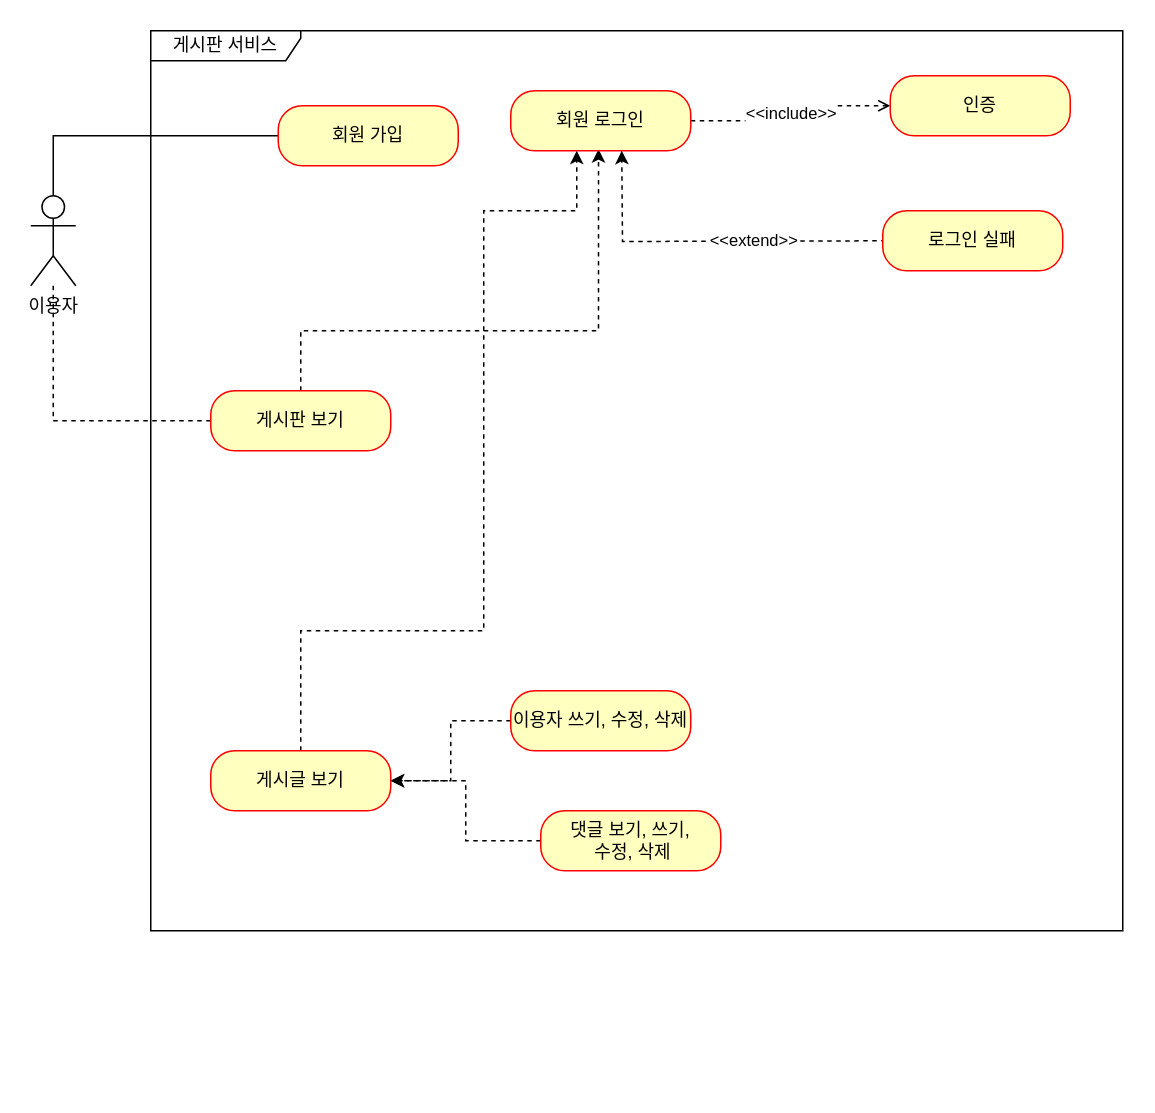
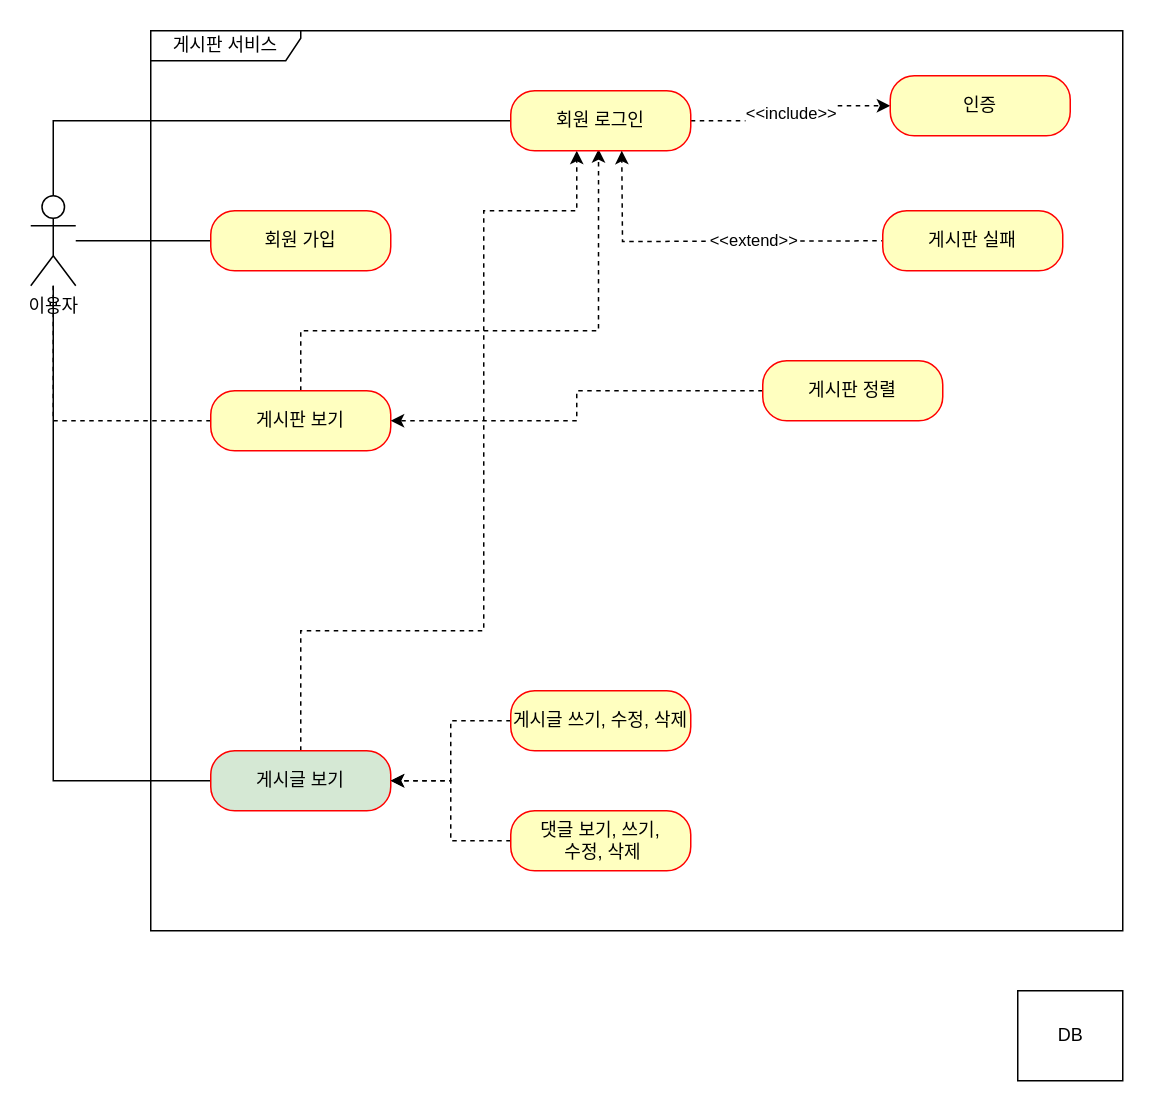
- <mxCell id="13" value="&amp;lt;&amp;lt;include&amp;gt;&amp;gt;" style="edgeStyle=orthogonalEdgeStyle;rounded=0;orthogonalLoop=1;jettySize=auto;html=1;entryX=0;entryY=0.5;entryDx=0;entryDy=0;dashed=1;strokeColor=default;endArrow=open;endFill=1;" edge="1" parent="1" source="14" target="15"><mxGeometry relative="1" as="geometry" /></mxCell>
+ <mxCell id="13" value="&amp;lt;&amp;lt;include&amp;gt;&amp;gt;" style="edgeStyle=orthogonalEdgeStyle;rounded=0;orthogonalLoop=1;jettySize=auto;html=1;entryX=0;entryY=0.5;entryDx=0;entryDy=0;dashed=1;strokeColor=default;endArrow=classic;endFill=1;" edge="1" parent="1" source="14" target="15"><mxGeometry relative="1" as="geometry" /></mxCell>
+ <mxCell id="12" style="edgeStyle=orthogonalEdgeStyle;rounded=0;orthogonalLoop=1;jettySize=auto;html=1;entryX=0.5;entryY=0;entryDx=0;entryDy=0;entryPerimeter=0;strokeColor=default;endArrow=none;endFill=0;" edge="1" parent="1" source="14" target="3"><mxGeometry relative="1" as="geometry" /></mxCell>
- <mxCell id="5" value="회원 가입" style="rounded=1;whiteSpace=wrap;html=1;arcSize=40;fontColor=#000000;fillColor=#ffffc0;strokeColor=#ff0000;" vertex="1" parent="1"><mxGeometry x="185" y="70" width="120" height="40" as="geometry" /></mxCell>
+ <mxCell id="5" value="회원 가입" style="rounded=1;whiteSpace=wrap;html=1;arcSize=40;fontColor=#000000;fillColor=#ffffc0;strokeColor=#ff0000;" vertex="1" parent="1"><mxGeometry x="140" y="140" width="120" height="40" as="geometry" /></mxCell>
- <mxCell id="17" value="로그인 실패" style="rounded=1;whiteSpace=wrap;html=1;arcSize=40;fontColor=#000000;fillColor=#ffffc0;strokeColor=#ff0000;" vertex="1" parent="1"><mxGeometry x="588" y="140" width="120" height="40" as="geometry" /></mxCell>
+ <mxCell id="17" value="게시판 실패" style="rounded=1;whiteSpace=wrap;html=1;arcSize=40;fontColor=#000000;fillColor=#ffffc0;strokeColor=#ff0000;" vertex="1" parent="1"><mxGeometry x="588" y="140" width="120" height="40" as="geometry" /></mxCell>
+ <mxCell id="19" value="게시판 정렬" style="rounded=1;whiteSpace=wrap;html=1;arcSize=40;fontColor=#000000;fillColor=#ffffc0;strokeColor=#ff0000;" vertex="1" parent="1"><mxGeometry x="508" y="240" width="120" height="40" as="geometry" /></mxCell>
+ <mxCell id="18" style="edgeStyle=orthogonalEdgeStyle;rounded=0;orthogonalLoop=1;jettySize=auto;html=1;entryX=1;entryY=0.5;entryDx=0;entryDy=0;dashed=1;strokeColor=default;endArrow=classic;endFill=1;" edge="1" parent="1" source="19" target="8"><mxGeometry relative="1" as="geometry" /></mxCell>
+ <mxCell id="9" style="edgeStyle=orthogonalEdgeStyle;rounded=0;orthogonalLoop=1;jettySize=auto;html=1;strokeColor=default;endArrow=none;endFill=0;" edge="1" parent="1" source="11" target="3"><mxGeometry relative="1" as="geometry" /></mxCell>
- <mxCell id="21" value="이용자 쓰기, 수정, 삭제" style="rounded=1;whiteSpace=wrap;html=1;arcSize=40;fontColor=#000000;fillColor=#ffffc0;strokeColor=#ff0000;" vertex="1" parent="1"><mxGeometry x="340" y="460" width="120" height="40" as="geometry" /></mxCell>
+ <mxCell id="21" value="게시글 쓰기, 수정, 삭제" style="rounded=1;whiteSpace=wrap;html=1;arcSize=40;fontColor=#000000;fillColor=#ffffc0;strokeColor=#ff0000;" vertex="1" parent="1"><mxGeometry x="340" y="460" width="120" height="40" as="geometry" /></mxCell>
- <mxCell id="11" value="게시글 보기" style="rounded=1;whiteSpace=wrap;html=1;arcSize=40;fontColor=#000000;fillColor=#ffffc0;strokeColor=#ff0000;" vertex="1" parent="1"><mxGeometry x="140" y="500" width="120" height="40" as="geometry" /></mxCell>
+ <mxCell id="11" value="게시글 보기" style="rounded=1;whiteSpace=wrap;html=1;arcSize=40;fontColor=#000000;fillColor=#d5e8d4;strokeColor=#ff0000;" vertex="1" parent="1"><mxGeometry x="140" y="500" width="120" height="40" as="geometry" /></mxCell>
- <mxCell id="23" value="댓글 보기, 쓰기,&lt;br&gt;&amp;nbsp;수정, 삭제" style="rounded=1;whiteSpace=wrap;html=1;arcSize=40;fontColor=#000000;fillColor=#ffffc0;strokeColor=#ff0000;" vertex="1" parent="1"><mxGeometry x="360" y="540" width="120" height="40" as="geometry" /></mxCell>
+ <mxCell id="23" value="댓글 보기, 쓰기,&lt;br&gt;&amp;nbsp;수정, 삭제" style="rounded=1;whiteSpace=wrap;html=1;arcSize=40;fontColor=#000000;fillColor=#ffffc0;strokeColor=#ff0000;" vertex="1" parent="1"><mxGeometry x="340" y="540" width="120" height="40" as="geometry" /></mxCell>
+ <mxCell id="24" value="DB" style="html=1;dropTarget=0;" vertex="1" parent="1"><mxGeometry x="678" y="660" width="70" height="60" as="geometry" /></mxCell>
